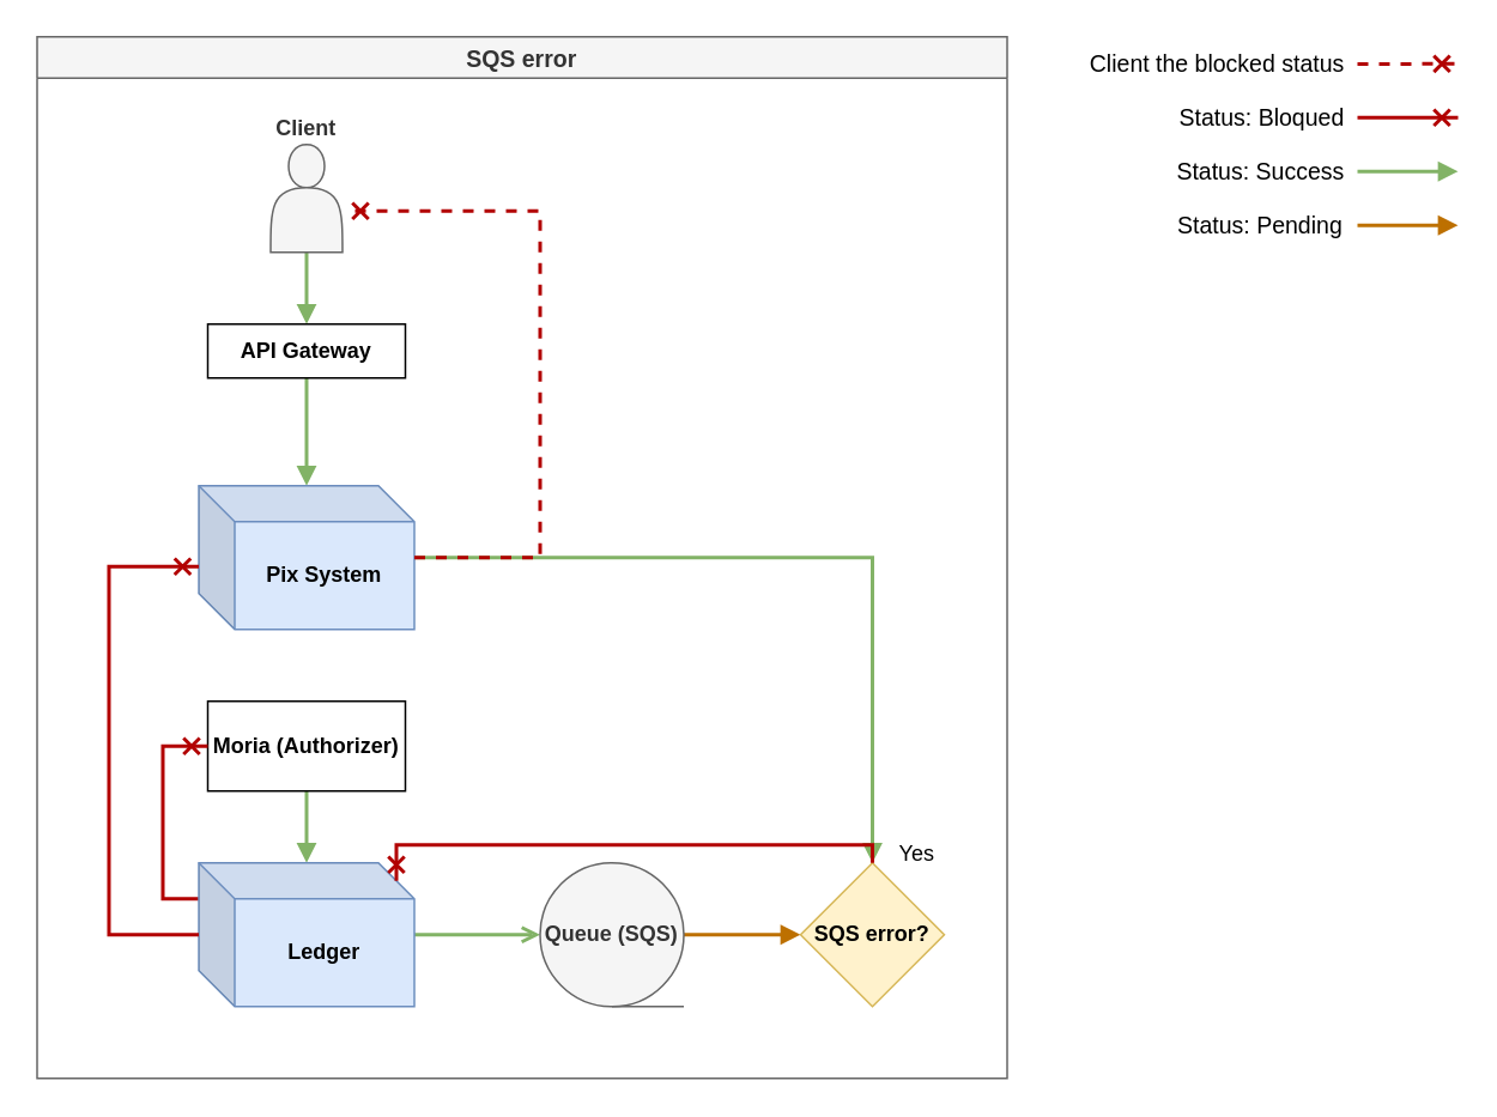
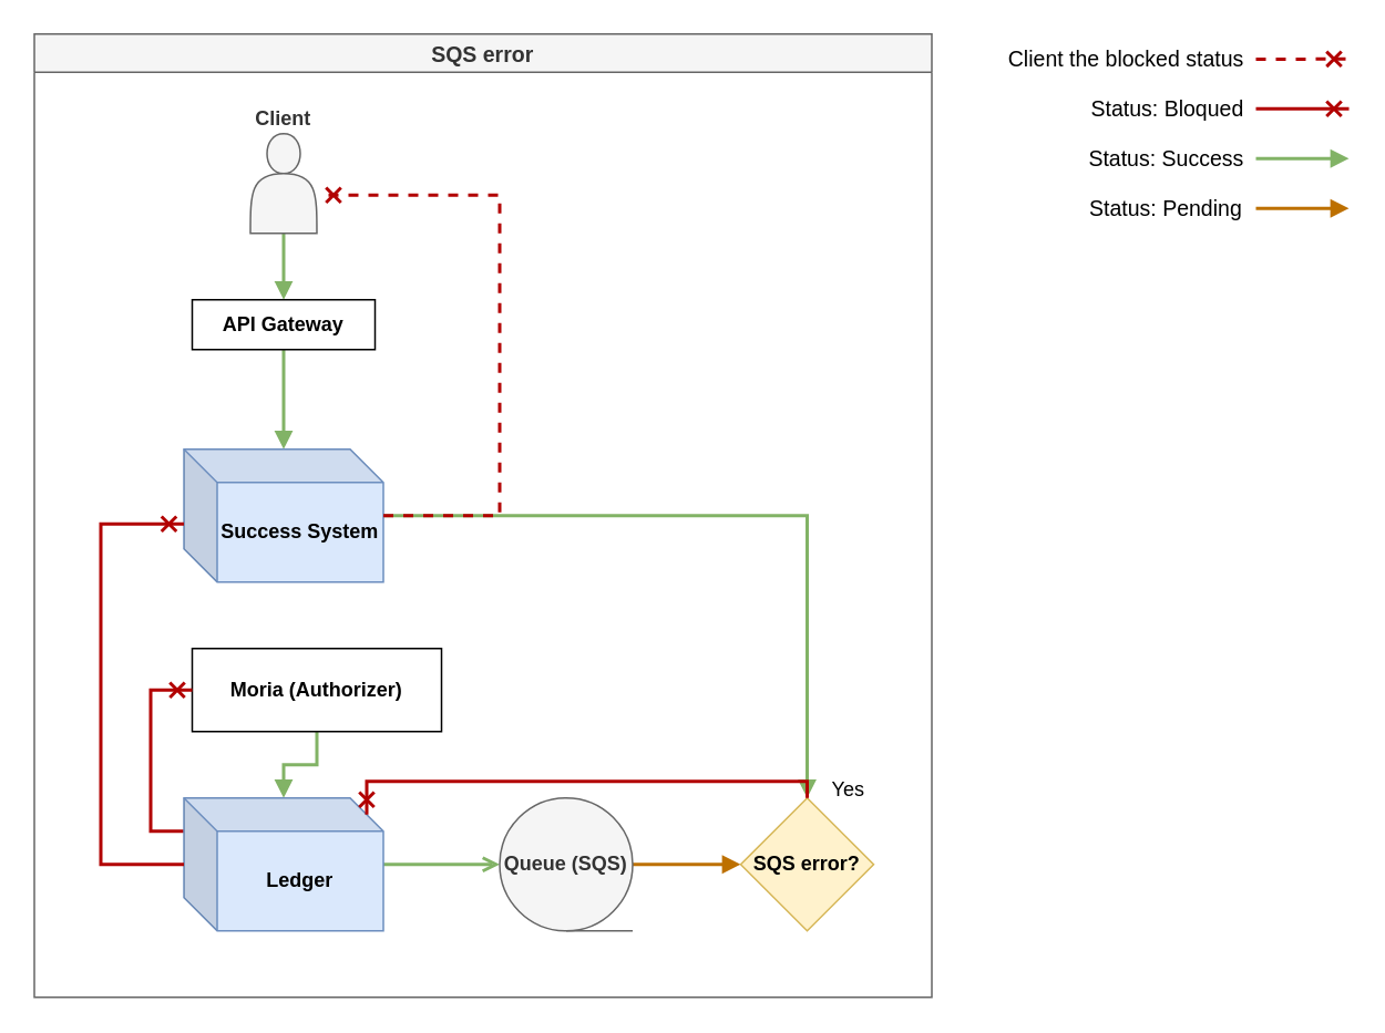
- <mxCell id="16" value="Pix System" style="shape=cube;whiteSpace=wrap;html=1;boundedLbl=1;backgroundOutline=1;darkOpacity=0.05;darkOpacity2=0.1;fillColor=#dae8fc;strokeColor=#6c8ebf;fontStyle=1" vertex="1" parent="10"><mxGeometry x="90" y="250" width="120" height="80" as="geometry" /></mxCell>
+ <mxCell id="16" value="Success System" style="shape=cube;whiteSpace=wrap;html=1;boundedLbl=1;backgroundOutline=1;darkOpacity=0.05;darkOpacity2=0.1;fillColor=#dae8fc;strokeColor=#6c8ebf;fontStyle=1" vertex="1" parent="10"><mxGeometry x="90" y="250" width="120" height="80" as="geometry" /></mxCell>
- <mxCell id="18" value="Moria (Authorizer)" style="rounded=0;whiteSpace=wrap;html=1;fontStyle=1" vertex="1" parent="10"><mxGeometry x="95" y="370" width="110" height="50" as="geometry" /></mxCell>
+ <mxCell id="18" value="Moria (Authorizer)" style="rounded=0;whiteSpace=wrap;html=1;fontStyle=1" vertex="1" parent="10"><mxGeometry x="95" y="370" width="150" height="50" as="geometry" /></mxCell>
